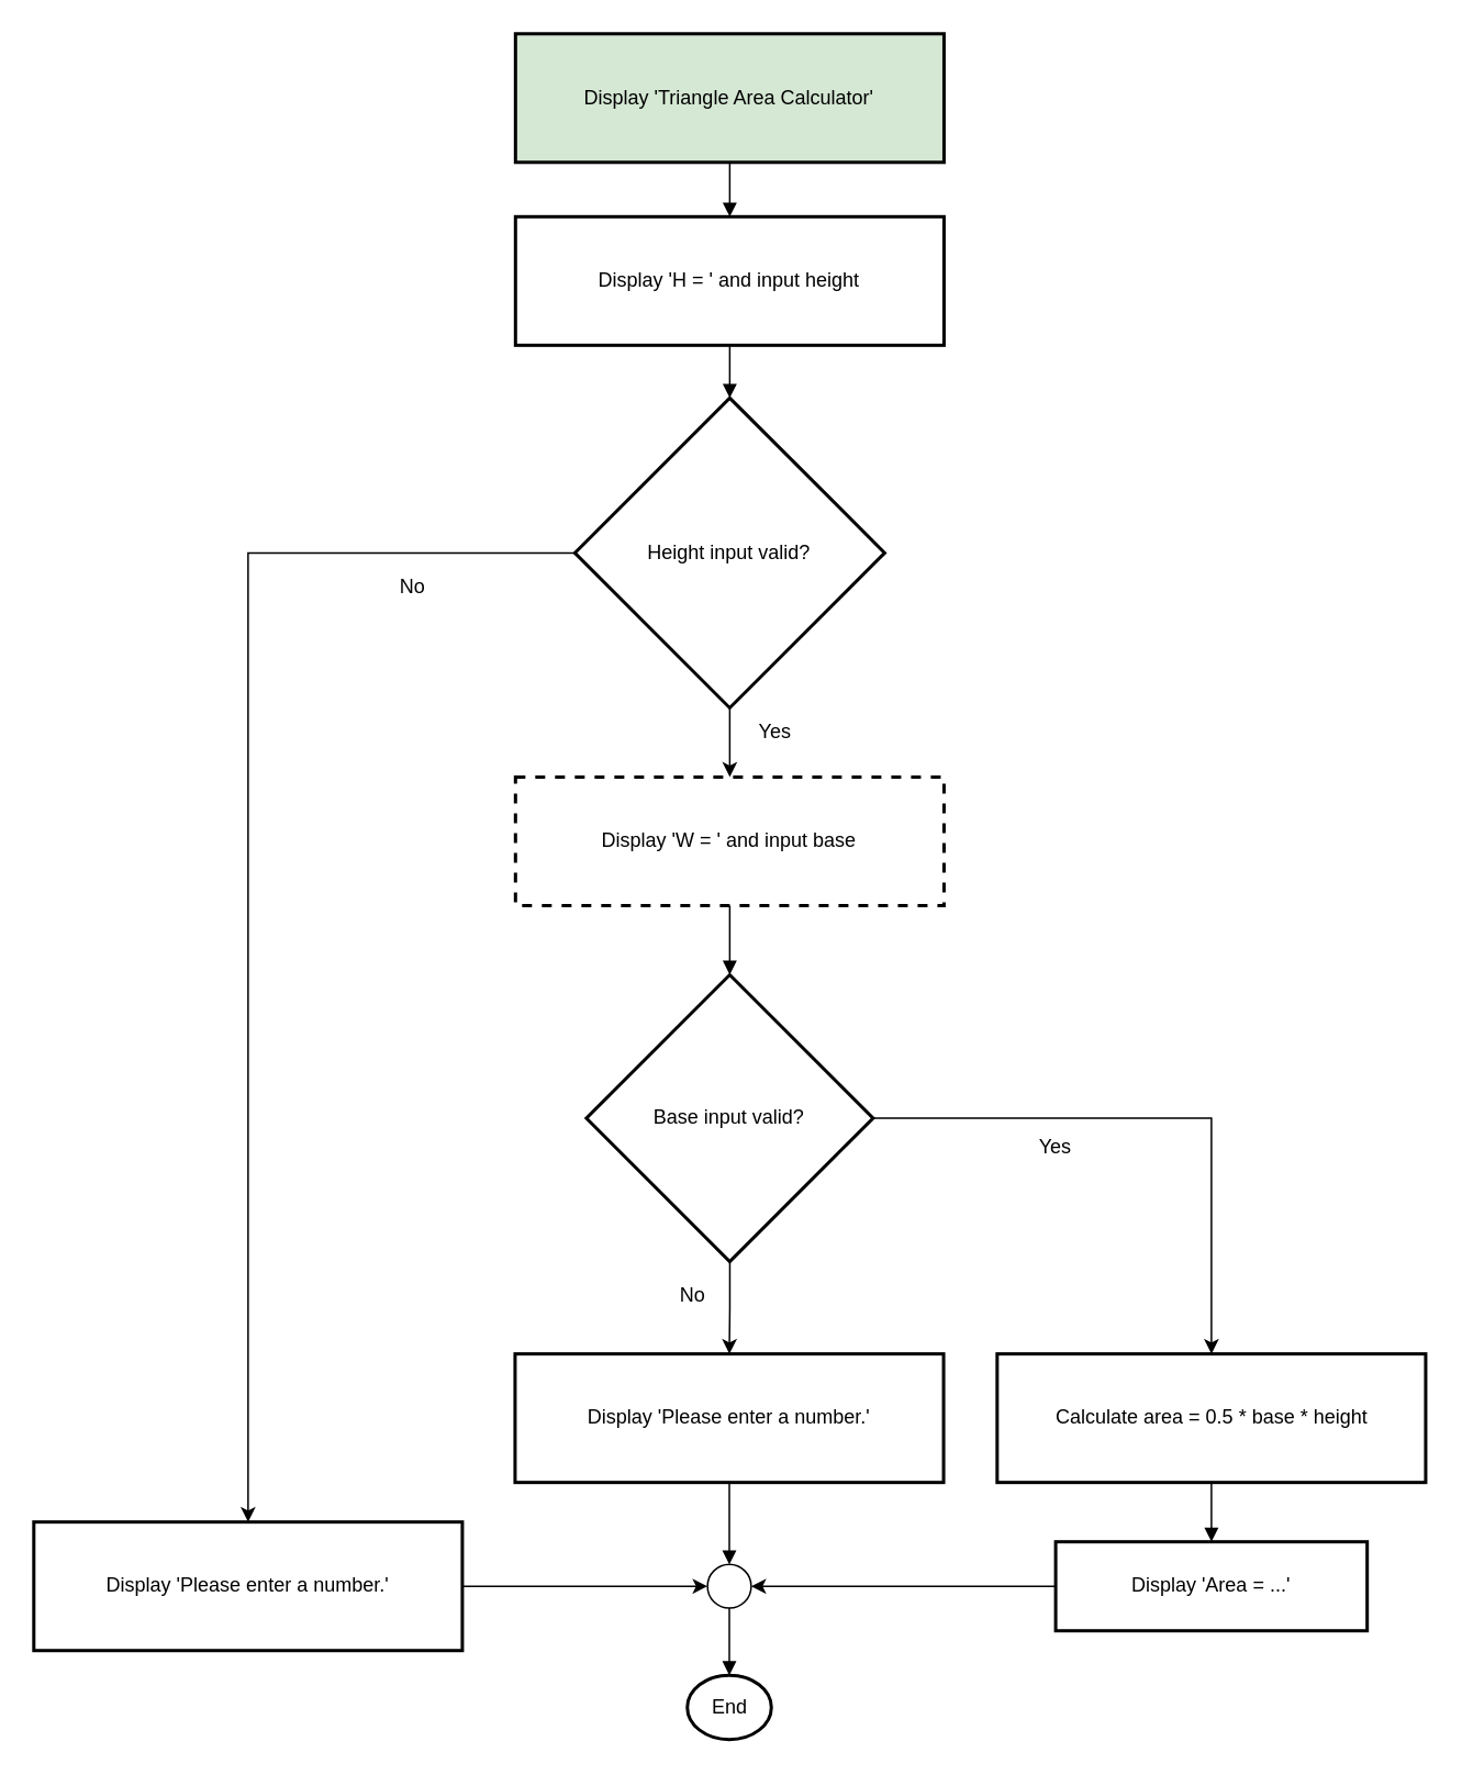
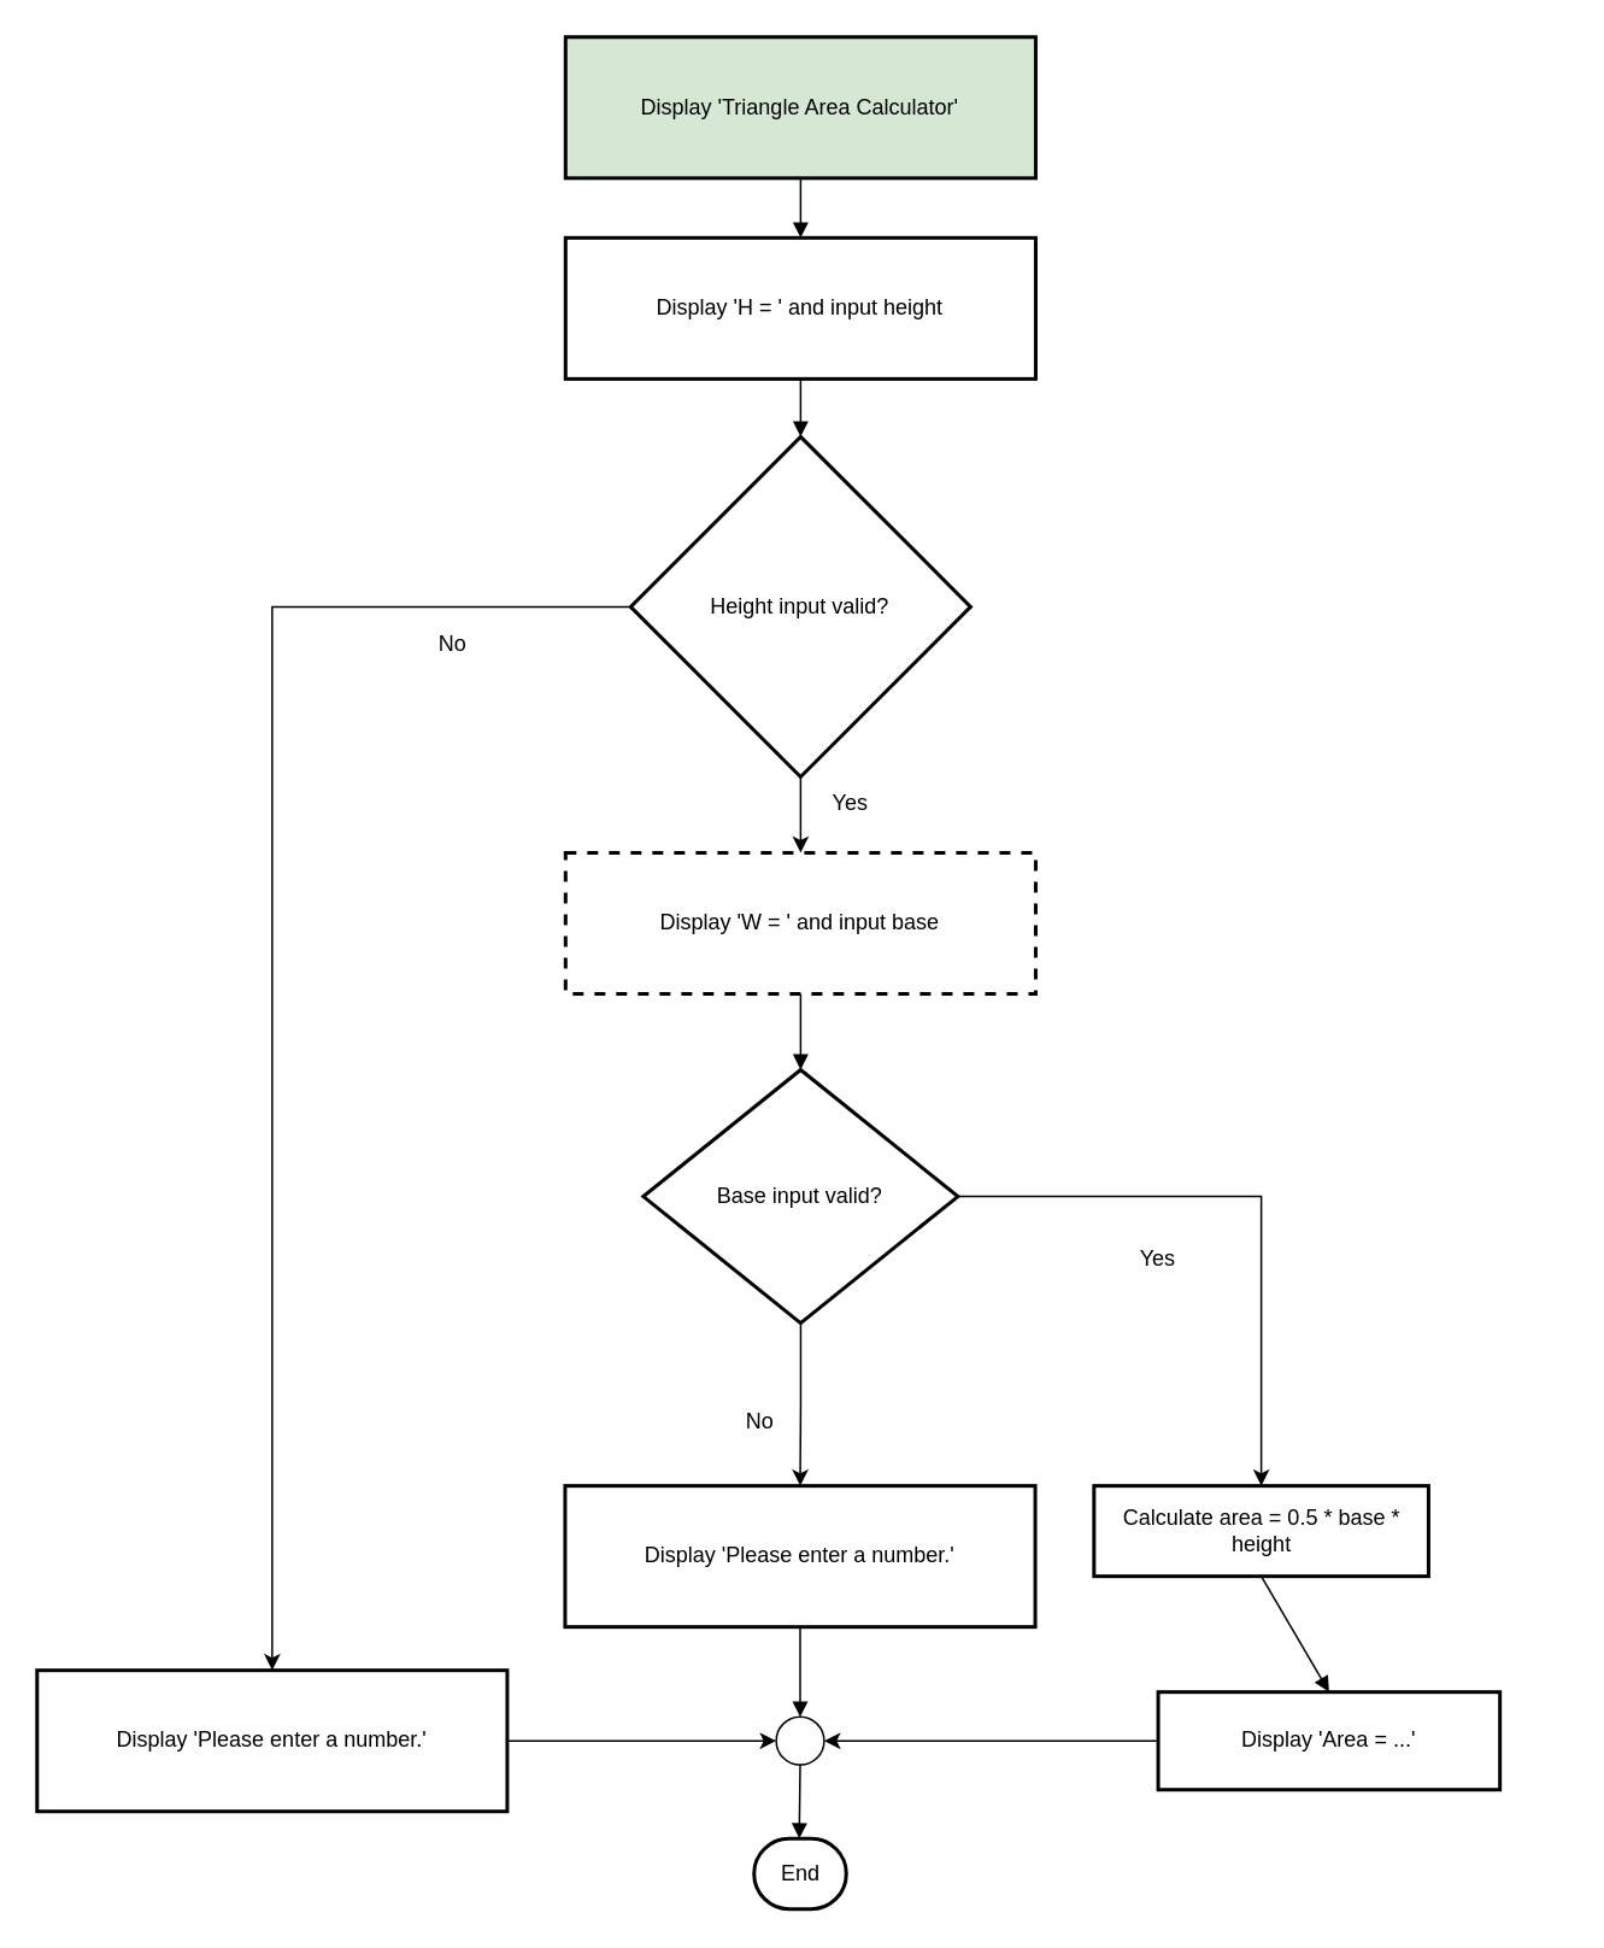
- <mxCell id="13" value="Base input valid?" style="rhombus;strokeWidth=2;whiteSpace=wrap;" vertex="1" parent="1"><mxGeometry x="355.25" y="591" width="174" height="174" as="geometry" /></mxCell>
+ <mxCell id="13" value="Base input valid?" style="rhombus;strokeWidth=2;whiteSpace=wrap;" vertex="1" parent="1"><mxGeometry x="355.25" y="591" width="174" height="140" as="geometry" /></mxCell>
- <mxCell id="15" value="Calculate area = 0.5 * base * height" style="whiteSpace=wrap;strokeWidth=2;" vertex="1" parent="1"><mxGeometry x="604.5" y="821" width="260" height="78" as="geometry" /></mxCell>
+ <mxCell id="15" value="Calculate area = 0.5 * base * height" style="whiteSpace=wrap;strokeWidth=2;" vertex="1" parent="1"><mxGeometry x="604.5" y="821" width="185" height="50" as="geometry" /></mxCell>
- <mxCell id="9" value="End" style="ellipse;whiteSpace=wrap;arcSize=50;strokeWidth=2;" vertex="1" parent="1"><mxGeometry x="416.5" y="1016" width="51" height="39" as="geometry" /></mxCell>
+ <mxCell id="9" value="End" style="rounded=1;whiteSpace=wrap;arcSize=50;strokeWidth=2;" vertex="1" parent="1"><mxGeometry x="416.5" y="1016" width="51" height="39" as="geometry" /></mxCell>
